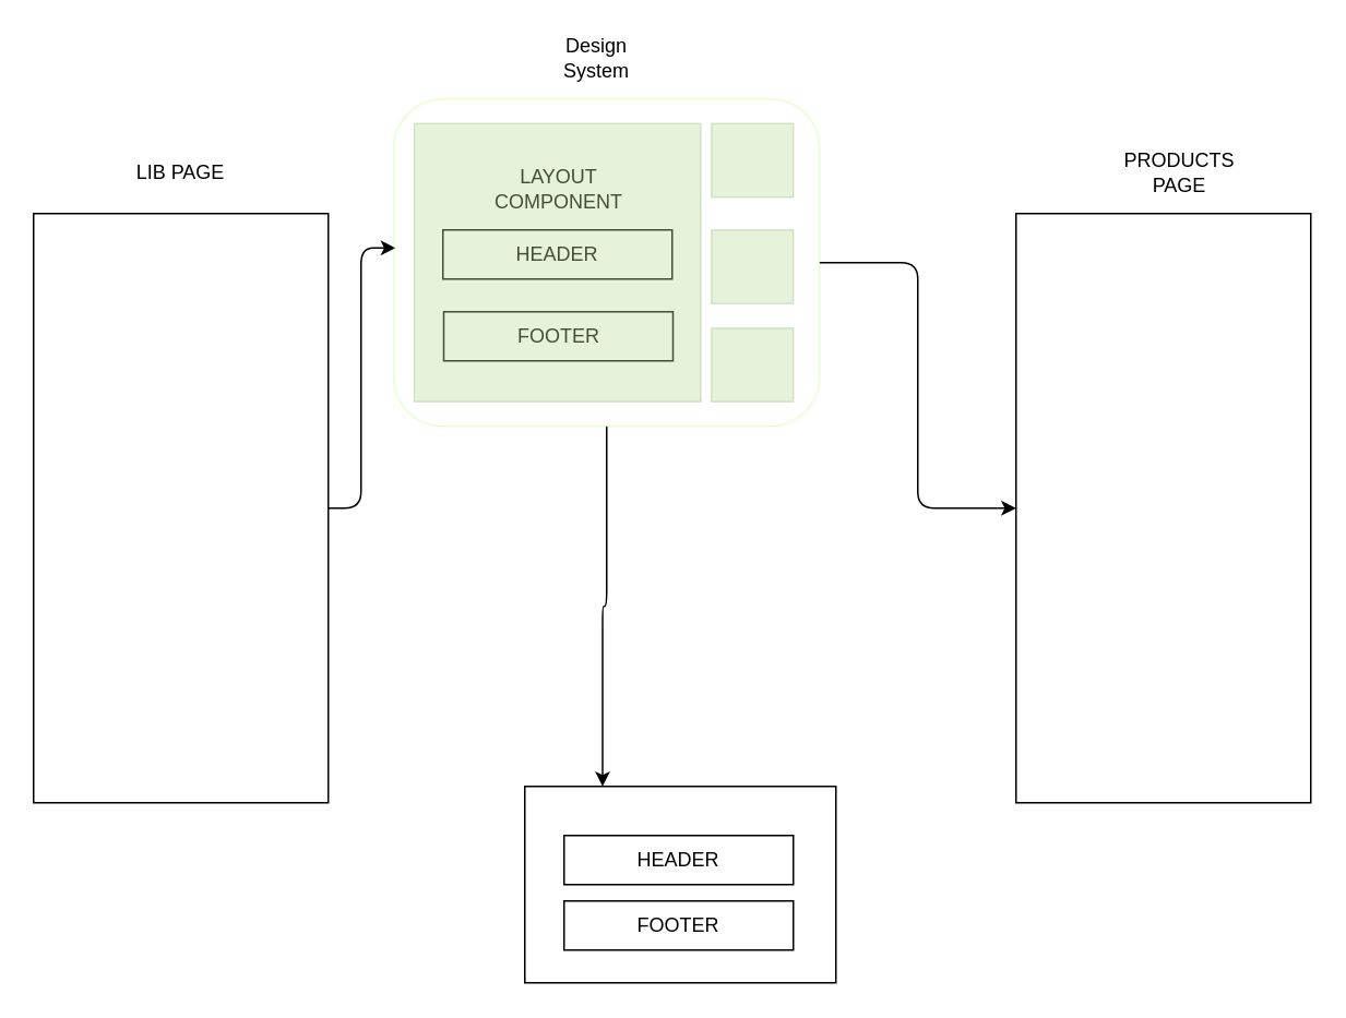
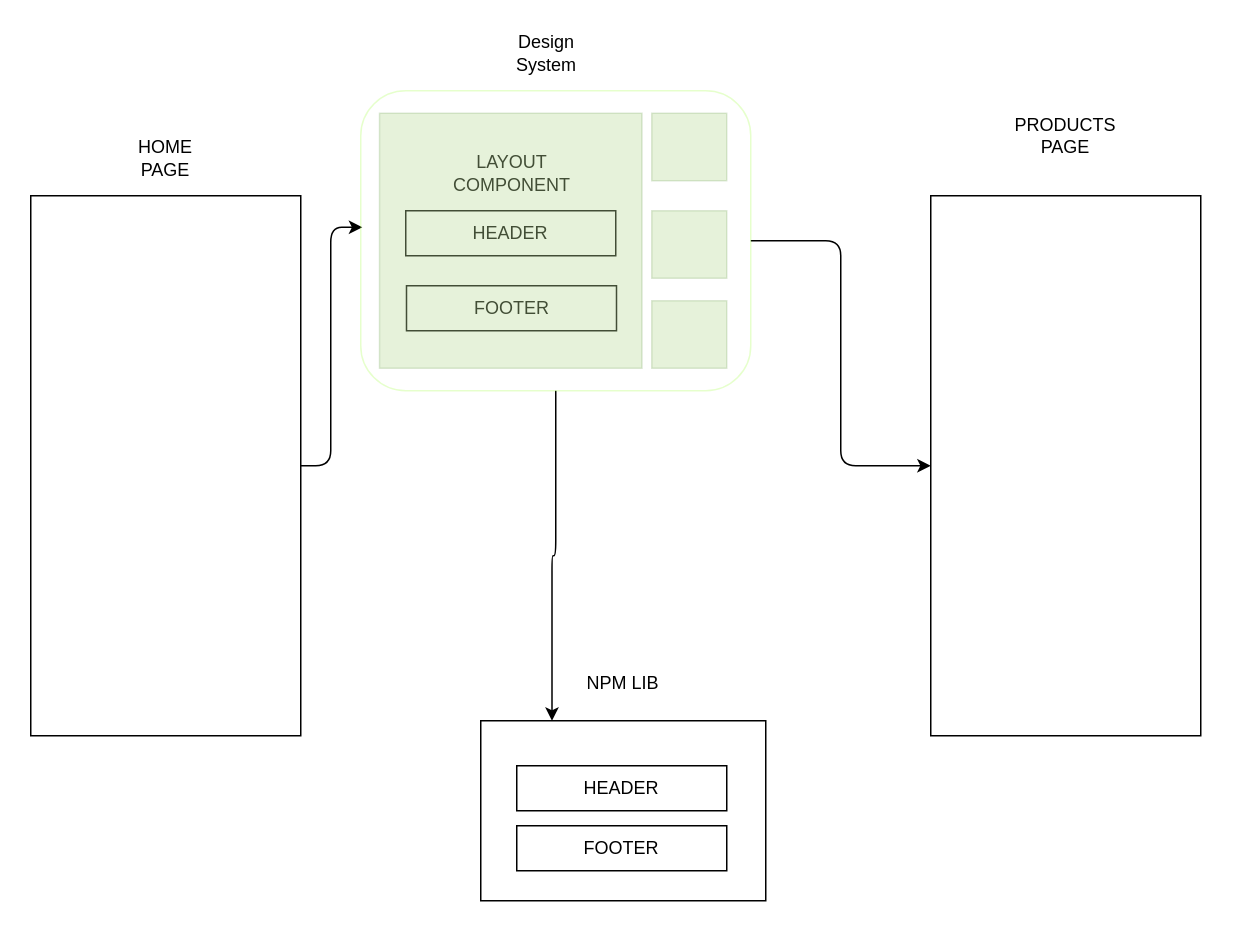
- <mxCell id="4" value="LIB PAGE" style="text;strokeColor=none;align=center;fillColor=none;html=1;verticalAlign=middle;whiteSpace=wrap;rounded=0;" vertex="1" parent="1"><mxGeometry x="80" y="90" width="60" height="30" as="geometry" /></mxCell>
+ <mxCell id="4" value="HOME PAGE" style="text;strokeColor=none;align=center;fillColor=none;html=1;verticalAlign=middle;whiteSpace=wrap;rounded=0;" vertex="1" parent="1"><mxGeometry x="80" y="90" width="60" height="30" as="geometry" /></mxCell>
- <mxCell id="6" value="PRODUCTS PAGE" style="text;strokeColor=none;align=center;fillColor=none;html=1;verticalAlign=middle;whiteSpace=wrap;rounded=0;" vertex="1" parent="1"><mxGeometry x="690" y="90" width="60" height="30" as="geometry" /></mxCell>
+ <mxCell id="6" value="PRODUCTS PAGE" style="text;strokeColor=none;align=center;fillColor=none;html=1;verticalAlign=middle;whiteSpace=wrap;rounded=0;" vertex="1" parent="1"><mxGeometry x="680" y="75" width="60" height="30" as="geometry" /></mxCell>
+ <mxCell id="9" value="NPM LIB" style="text;strokeColor=none;align=center;fillColor=none;html=1;verticalAlign=middle;whiteSpace=wrap;rounded=0;" vertex="1" parent="1"><mxGeometry x="385" y="440" width="60" height="30" as="geometry" /></mxCell>
